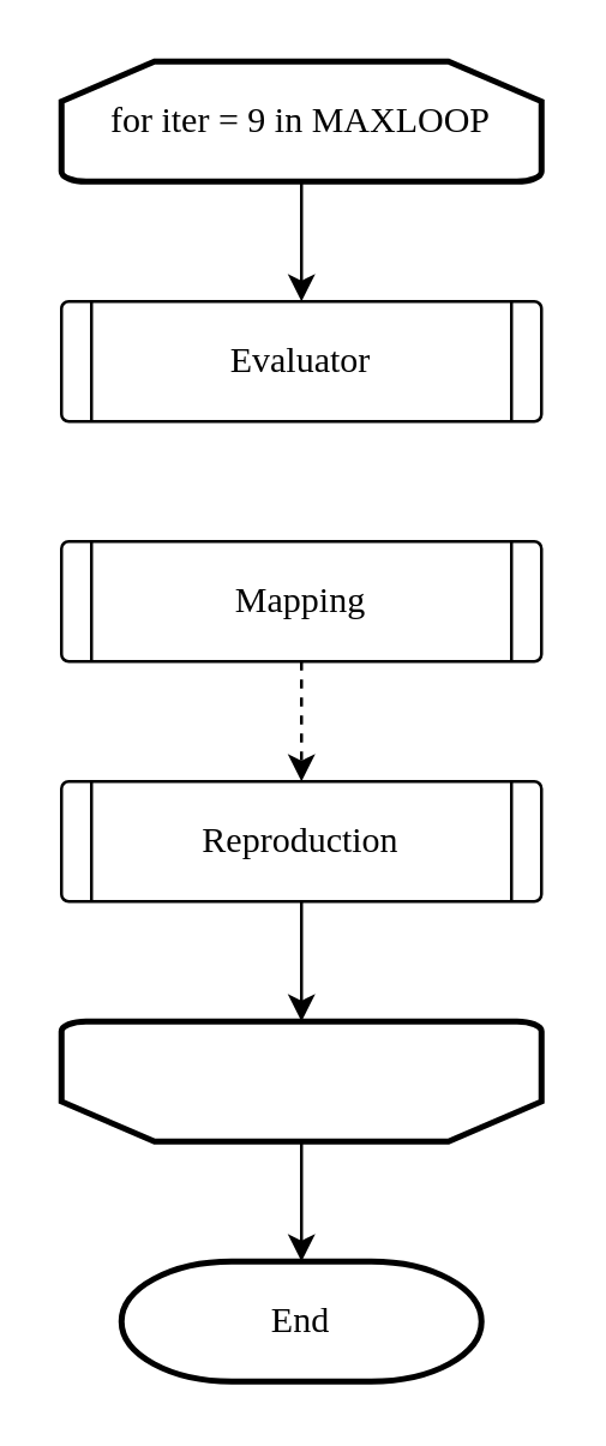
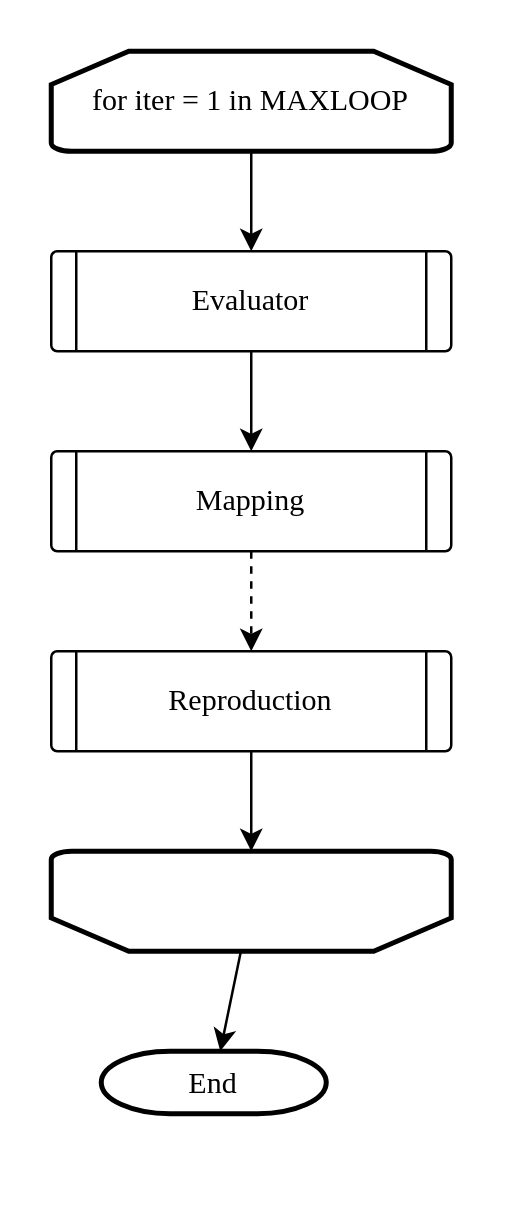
- <mxCell id="4" value="for iter = 9 in MAXLOOP" style="strokeWidth=2;html=1;shape=mxgraph.flowchart.loop_limit;whiteSpace=wrap;fontFamily=Zen Kaku Gothic New;fontSource=https%3A%2F%2Ffonts.googleapis.com%2Fcss%3Ffamily%3DZen%2BKaku%2BGothic%2BNew;" parent="1" vertex="1"><mxGeometry x="20" y="20" width="160" height="40" as="geometry" /></mxCell>
+ <mxCell id="4" value="for iter = 1 in MAXLOOP" style="strokeWidth=2;html=1;shape=mxgraph.flowchart.loop_limit;whiteSpace=wrap;fontFamily=Zen Kaku Gothic New;fontSource=https%3A%2F%2Ffonts.googleapis.com%2Fcss%3Ffamily%3DZen%2BKaku%2BGothic%2BNew;" parent="1" vertex="1"><mxGeometry x="20" y="20" width="160" height="40" as="geometry" /></mxCell>
+ <mxCell id="16" value="" style="edgeStyle=none;html=1;fontFamily=Zen Kaku Gothic New;fontSource=https%3A%2F%2Ffonts.googleapis.com%2Fcss%3Ffamily%3DZen%2BKaku%2BGothic%2BNew;" parent="1" source="9" target="12" edge="1"><mxGeometry relative="1" as="geometry" /></mxCell>
- <mxCell id="2" value="&lt;font data-font-src=&quot;https://fonts.googleapis.com/css?family=Zen+Kaku+Gothic+New&quot;&gt;End&lt;/font&gt;" style="strokeWidth=2;html=1;shape=mxgraph.flowchart.terminator;whiteSpace=wrap;fontFamily=Zen Kaku Gothic New;fontSource=https%3A%2F%2Ffonts.googleapis.com%2Fcss%3Ffamily%3DZen%2BKaku%2BGothic%2BNew;" parent="1" vertex="1"><mxGeometry x="40" y="420" width="120" height="40" as="geometry" /></mxCell>
+ <mxCell id="2" value="&lt;font data-font-src=&quot;https://fonts.googleapis.com/css?family=Zen+Kaku+Gothic+New&quot;&gt;End&lt;/font&gt;" style="strokeWidth=2;html=1;shape=mxgraph.flowchart.terminator;whiteSpace=wrap;fontFamily=Zen Kaku Gothic New;fontSource=https%3A%2F%2Ffonts.googleapis.com%2Fcss%3Ffamily%3DZen%2BKaku%2BGothic%2BNew;" parent="1" vertex="1"><mxGeometry x="40" y="420" width="90" height="25" as="geometry" /></mxCell>
